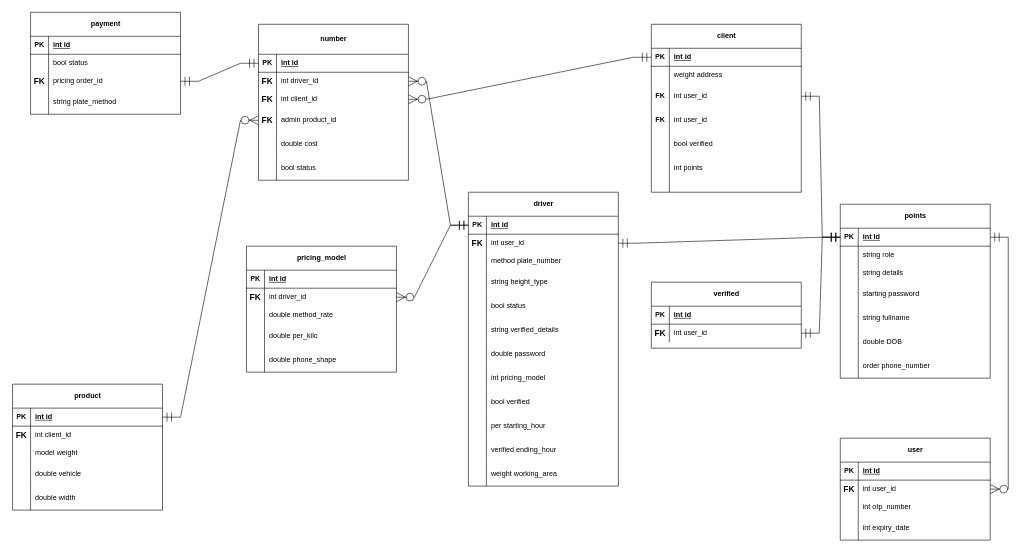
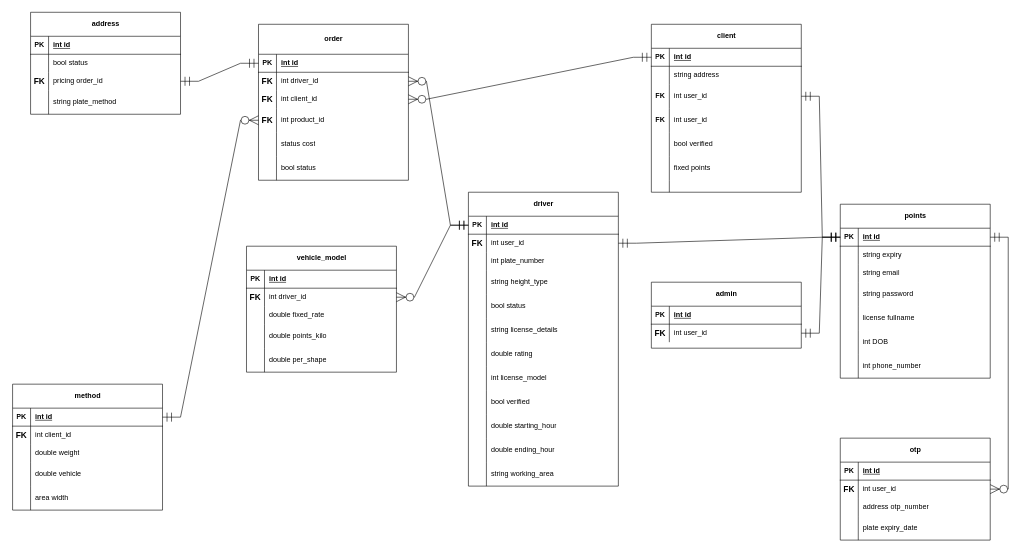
- <mxCell id="18" value="payment" style="shape=table;startSize=40;container=1;collapsible=1;childLayout=tableLayout;fixedRows=1;rowLines=0;fontStyle=1;align=center;resizeLast=1;html=1;" vertex="1" parent="1"><mxGeometry x="50" y="20" width="250" height="170" as="geometry"><mxRectangle x="320" y="50" width="120" height="30" as="alternateBounds" /></mxGeometry></mxCell>
+ <mxCell id="18" value="address" style="shape=table;startSize=40;container=1;collapsible=1;childLayout=tableLayout;fixedRows=1;rowLines=0;fontStyle=1;align=center;resizeLast=1;html=1;" vertex="1" parent="1"><mxGeometry x="50" y="20" width="250" height="170" as="geometry"><mxRectangle x="320" y="50" width="120" height="30" as="alternateBounds" /></mxGeometry></mxCell>
- <mxCell id="90" value="number" style="shape=table;startSize=50;container=1;collapsible=1;childLayout=tableLayout;fixedRows=1;rowLines=0;fontStyle=1;align=center;resizeLast=1;html=1;" vertex="1" parent="1"><mxGeometry x="430" y="40" width="250" height="260" as="geometry"><mxRectangle x="320" y="340" width="120" height="30" as="alternateBounds" /></mxGeometry></mxCell>
+ <mxCell id="90" value="order" style="shape=table;startSize=50;container=1;collapsible=1;childLayout=tableLayout;fixedRows=1;rowLines=0;fontStyle=1;align=center;resizeLast=1;html=1;" vertex="1" parent="1"><mxGeometry x="430" y="40" width="250" height="260" as="geometry"><mxRectangle x="320" y="340" width="120" height="30" as="alternateBounds" /></mxGeometry></mxCell>
- <mxCell id="37" value="weight address" style="shape=partialRectangle;connectable=0;fillColor=none;top=0;left=0;bottom=0;right=0;align=left;spacingLeft=6;overflow=hidden;whiteSpace=wrap;html=1;" vertex="1" parent="35"><mxGeometry x="30" width="220" height="30" as="geometry"><mxRectangle width="220" height="30" as="alternateBounds" /></mxGeometry></mxCell>
+ <mxCell id="37" value="string address" style="shape=partialRectangle;connectable=0;fillColor=none;top=0;left=0;bottom=0;right=0;align=left;spacingLeft=6;overflow=hidden;whiteSpace=wrap;html=1;" vertex="1" parent="35"><mxGeometry x="30" width="220" height="30" as="geometry"><mxRectangle width="220" height="30" as="alternateBounds" /></mxGeometry></mxCell>
- <mxCell id="102" value="admin product_id" style="shape=partialRectangle;connectable=0;fillColor=none;top=0;left=0;bottom=0;right=0;align=left;spacingLeft=6;overflow=hidden;whiteSpace=wrap;html=1;" vertex="1" parent="100"><mxGeometry x="30" width="220" height="40" as="geometry"><mxRectangle width="220" height="40" as="alternateBounds" /></mxGeometry></mxCell>
+ <mxCell id="102" value="int product_id" style="shape=partialRectangle;connectable=0;fillColor=none;top=0;left=0;bottom=0;right=0;align=left;spacingLeft=6;overflow=hidden;whiteSpace=wrap;html=1;" vertex="1" parent="100"><mxGeometry x="30" width="220" height="40" as="geometry"><mxRectangle width="220" height="40" as="alternateBounds" /></mxGeometry></mxCell>
- <mxCell id="105" value="double cost" style="shape=partialRectangle;connectable=0;fillColor=none;top=0;left=0;bottom=0;right=0;align=left;spacingLeft=6;overflow=hidden;whiteSpace=wrap;html=1;" vertex="1" parent="103"><mxGeometry x="30" width="220" height="40" as="geometry"><mxRectangle width="220" height="40" as="alternateBounds" /></mxGeometry></mxCell>
+ <mxCell id="105" value="status cost" style="shape=partialRectangle;connectable=0;fillColor=none;top=0;left=0;bottom=0;right=0;align=left;spacingLeft=6;overflow=hidden;whiteSpace=wrap;html=1;" vertex="1" parent="103"><mxGeometry x="30" width="220" height="40" as="geometry"><mxRectangle width="220" height="40" as="alternateBounds" /></mxGeometry></mxCell>
- <mxCell id="49" value="int points" style="shape=partialRectangle;connectable=0;fillColor=none;top=0;left=0;bottom=0;right=0;align=left;spacingLeft=6;overflow=hidden;whiteSpace=wrap;html=1;" vertex="1" parent="47"><mxGeometry x="30" width="220" height="40" as="geometry"><mxRectangle width="220" height="40" as="alternateBounds" /></mxGeometry></mxCell>
+ <mxCell id="49" value="fixed points" style="shape=partialRectangle;connectable=0;fillColor=none;top=0;left=0;bottom=0;right=0;align=left;spacingLeft=6;overflow=hidden;whiteSpace=wrap;html=1;" vertex="1" parent="47"><mxGeometry x="30" width="220" height="40" as="geometry"><mxRectangle width="220" height="40" as="alternateBounds" /></mxGeometry></mxCell>
- <mxCell id="122" value="string role" style="shape=partialRectangle;connectable=0;fillColor=none;top=0;left=0;bottom=0;right=0;align=left;spacingLeft=6;overflow=hidden;whiteSpace=wrap;html=1;" vertex="1" parent="120"><mxGeometry x="30" width="220" height="30" as="geometry"><mxRectangle width="220" height="30" as="alternateBounds" /></mxGeometry></mxCell>
+ <mxCell id="122" value="string expiry" style="shape=partialRectangle;connectable=0;fillColor=none;top=0;left=0;bottom=0;right=0;align=left;spacingLeft=6;overflow=hidden;whiteSpace=wrap;html=1;" vertex="1" parent="120"><mxGeometry x="30" width="220" height="30" as="geometry"><mxRectangle width="220" height="30" as="alternateBounds" /></mxGeometry></mxCell>
- <mxCell id="2" value="pricing_model" style="shape=table;startSize=40;container=1;collapsible=1;childLayout=tableLayout;fixedRows=1;rowLines=0;fontStyle=1;align=center;resizeLast=1;html=1;" vertex="1" parent="1"><mxGeometry x="410" y="410" width="250" height="210" as="geometry"><mxRectangle x="10" y="50" width="120" height="30" as="alternateBounds" /></mxGeometry></mxCell>
+ <mxCell id="2" value="vehicle_model" style="shape=table;startSize=40;container=1;collapsible=1;childLayout=tableLayout;fixedRows=1;rowLines=0;fontStyle=1;align=center;resizeLast=1;html=1;" vertex="1" parent="1"><mxGeometry x="410" y="410" width="250" height="210" as="geometry"><mxRectangle x="10" y="50" width="120" height="30" as="alternateBounds" /></mxGeometry></mxCell>
- <mxCell id="62" value="method plate_number" style="shape=partialRectangle;connectable=0;fillColor=none;top=0;left=0;bottom=0;right=0;align=left;spacingLeft=6;overflow=hidden;whiteSpace=wrap;html=1;" vertex="1" parent="60"><mxGeometry x="30" width="220" height="30" as="geometry"><mxRectangle width="220" height="30" as="alternateBounds" /></mxGeometry></mxCell>
+ <mxCell id="62" value="int plate_number" style="shape=partialRectangle;connectable=0;fillColor=none;top=0;left=0;bottom=0;right=0;align=left;spacingLeft=6;overflow=hidden;whiteSpace=wrap;html=1;" vertex="1" parent="60"><mxGeometry x="30" width="220" height="30" as="geometry"><mxRectangle width="220" height="30" as="alternateBounds" /></mxGeometry></mxCell>
- <mxCell id="125" value="string details" style="shape=partialRectangle;connectable=0;fillColor=none;top=0;left=0;bottom=0;right=0;align=left;spacingLeft=6;overflow=hidden;whiteSpace=wrap;html=1;" vertex="1" parent="123"><mxGeometry x="30" width="220" height="30" as="geometry"><mxRectangle width="220" height="30" as="alternateBounds" /></mxGeometry></mxCell>
+ <mxCell id="125" value="string email" style="shape=partialRectangle;connectable=0;fillColor=none;top=0;left=0;bottom=0;right=0;align=left;spacingLeft=6;overflow=hidden;whiteSpace=wrap;html=1;" vertex="1" parent="123"><mxGeometry x="30" width="220" height="30" as="geometry"><mxRectangle width="220" height="30" as="alternateBounds" /></mxGeometry></mxCell>
- <mxCell id="109" value="verified" style="shape=table;startSize=40;container=1;collapsible=1;childLayout=tableLayout;fixedRows=1;rowLines=0;fontStyle=1;align=center;resizeLast=1;html=1;" vertex="1" parent="1"><mxGeometry x="1085" y="470" width="250" height="110" as="geometry"><mxRectangle x="630" y="340" width="120" height="30" as="alternateBounds" /></mxGeometry></mxCell>
+ <mxCell id="109" value="admin" style="shape=table;startSize=40;container=1;collapsible=1;childLayout=tableLayout;fixedRows=1;rowLines=0;fontStyle=1;align=center;resizeLast=1;html=1;" vertex="1" parent="1"><mxGeometry x="1085" y="470" width="250" height="110" as="geometry"><mxRectangle x="630" y="340" width="120" height="30" as="alternateBounds" /></mxGeometry></mxCell>
- <mxCell id="128" value="starting password" style="shape=partialRectangle;connectable=0;fillColor=none;top=0;left=0;bottom=0;right=0;align=left;spacingLeft=6;overflow=hidden;whiteSpace=wrap;html=1;" vertex="1" parent="126"><mxGeometry x="30" width="220" height="40" as="geometry"><mxRectangle width="220" height="40" as="alternateBounds" /></mxGeometry></mxCell>
+ <mxCell id="128" value="string password" style="shape=partialRectangle;connectable=0;fillColor=none;top=0;left=0;bottom=0;right=0;align=left;spacingLeft=6;overflow=hidden;whiteSpace=wrap;html=1;" vertex="1" parent="126"><mxGeometry x="30" width="220" height="40" as="geometry"><mxRectangle width="220" height="40" as="alternateBounds" /></mxGeometry></mxCell>
- <mxCell id="11" value="double method_rate" style="shape=partialRectangle;connectable=0;fillColor=none;top=0;left=0;bottom=0;right=0;align=left;spacingLeft=6;overflow=hidden;whiteSpace=wrap;html=1;" vertex="1" parent="9"><mxGeometry x="30" width="220" height="30" as="geometry"><mxRectangle width="220" height="30" as="alternateBounds" /></mxGeometry></mxCell>
+ <mxCell id="11" value="double fixed_rate" style="shape=partialRectangle;connectable=0;fillColor=none;top=0;left=0;bottom=0;right=0;align=left;spacingLeft=6;overflow=hidden;whiteSpace=wrap;html=1;" vertex="1" parent="9"><mxGeometry x="30" width="220" height="30" as="geometry"><mxRectangle width="220" height="30" as="alternateBounds" /></mxGeometry></mxCell>
- <mxCell id="131" value="string fullname" style="shape=partialRectangle;connectable=0;fillColor=none;top=0;left=0;bottom=0;right=0;align=left;spacingLeft=6;overflow=hidden;whiteSpace=wrap;html=1;" vertex="1" parent="129"><mxGeometry x="30" width="220" height="40" as="geometry"><mxRectangle width="220" height="40" as="alternateBounds" /></mxGeometry></mxCell>
+ <mxCell id="131" value="license fullname" style="shape=partialRectangle;connectable=0;fillColor=none;top=0;left=0;bottom=0;right=0;align=left;spacingLeft=6;overflow=hidden;whiteSpace=wrap;html=1;" vertex="1" parent="129"><mxGeometry x="30" width="220" height="40" as="geometry"><mxRectangle width="220" height="40" as="alternateBounds" /></mxGeometry></mxCell>
- <mxCell id="71" value="string verified_details" style="shape=partialRectangle;connectable=0;fillColor=none;top=0;left=0;bottom=0;right=0;align=left;spacingLeft=6;overflow=hidden;whiteSpace=wrap;html=1;" vertex="1" parent="69"><mxGeometry x="30" width="220" height="40" as="geometry"><mxRectangle width="220" height="40" as="alternateBounds" /></mxGeometry></mxCell>
+ <mxCell id="71" value="string license_details" style="shape=partialRectangle;connectable=0;fillColor=none;top=0;left=0;bottom=0;right=0;align=left;spacingLeft=6;overflow=hidden;whiteSpace=wrap;html=1;" vertex="1" parent="69"><mxGeometry x="30" width="220" height="40" as="geometry"><mxRectangle width="220" height="40" as="alternateBounds" /></mxGeometry></mxCell>
- <mxCell id="14" value="double per_kilo" style="shape=partialRectangle;connectable=0;fillColor=none;top=0;left=0;bottom=0;right=0;align=left;spacingLeft=6;overflow=hidden;whiteSpace=wrap;html=1;" vertex="1" parent="12"><mxGeometry x="30" width="220" height="40" as="geometry"><mxRectangle width="220" height="40" as="alternateBounds" /></mxGeometry></mxCell>
+ <mxCell id="14" value="double points_kilo" style="shape=partialRectangle;connectable=0;fillColor=none;top=0;left=0;bottom=0;right=0;align=left;spacingLeft=6;overflow=hidden;whiteSpace=wrap;html=1;" vertex="1" parent="12"><mxGeometry x="30" width="220" height="40" as="geometry"><mxRectangle width="220" height="40" as="alternateBounds" /></mxGeometry></mxCell>
- <mxCell id="134" value="double DOB" style="shape=partialRectangle;connectable=0;fillColor=none;top=0;left=0;bottom=0;right=0;align=left;spacingLeft=6;overflow=hidden;whiteSpace=wrap;html=1;" vertex="1" parent="132"><mxGeometry x="30" width="220" height="40" as="geometry"><mxRectangle width="220" height="40" as="alternateBounds" /></mxGeometry></mxCell>
+ <mxCell id="134" value="int DOB" style="shape=partialRectangle;connectable=0;fillColor=none;top=0;left=0;bottom=0;right=0;align=left;spacingLeft=6;overflow=hidden;whiteSpace=wrap;html=1;" vertex="1" parent="132"><mxGeometry x="30" width="220" height="40" as="geometry"><mxRectangle width="220" height="40" as="alternateBounds" /></mxGeometry></mxCell>
- <mxCell id="74" value="double password" style="shape=partialRectangle;connectable=0;fillColor=none;top=0;left=0;bottom=0;right=0;align=left;spacingLeft=6;overflow=hidden;whiteSpace=wrap;html=1;" vertex="1" parent="72"><mxGeometry x="30" width="220" height="40" as="geometry"><mxRectangle width="220" height="40" as="alternateBounds" /></mxGeometry></mxCell>
+ <mxCell id="74" value="double rating" style="shape=partialRectangle;connectable=0;fillColor=none;top=0;left=0;bottom=0;right=0;align=left;spacingLeft=6;overflow=hidden;whiteSpace=wrap;html=1;" vertex="1" parent="72"><mxGeometry x="30" width="220" height="40" as="geometry"><mxRectangle width="220" height="40" as="alternateBounds" /></mxGeometry></mxCell>
- <mxCell id="17" value="double phone_shape" style="shape=partialRectangle;connectable=0;fillColor=none;top=0;left=0;bottom=0;right=0;align=left;spacingLeft=6;overflow=hidden;whiteSpace=wrap;html=1;" vertex="1" parent="15"><mxGeometry x="30" width="220" height="40" as="geometry"><mxRectangle width="220" height="40" as="alternateBounds" /></mxGeometry></mxCell>
+ <mxCell id="17" value="double per_shape" style="shape=partialRectangle;connectable=0;fillColor=none;top=0;left=0;bottom=0;right=0;align=left;spacingLeft=6;overflow=hidden;whiteSpace=wrap;html=1;" vertex="1" parent="15"><mxGeometry x="30" width="220" height="40" as="geometry"><mxRectangle width="220" height="40" as="alternateBounds" /></mxGeometry></mxCell>
- <mxCell id="137" value="order phone_number" style="shape=partialRectangle;connectable=0;fillColor=none;top=0;left=0;bottom=0;right=0;align=left;spacingLeft=6;overflow=hidden;whiteSpace=wrap;html=1;" vertex="1" parent="135"><mxGeometry x="30" width="220" height="40" as="geometry"><mxRectangle width="220" height="40" as="alternateBounds" /></mxGeometry></mxCell>
+ <mxCell id="137" value="int phone_number" style="shape=partialRectangle;connectable=0;fillColor=none;top=0;left=0;bottom=0;right=0;align=left;spacingLeft=6;overflow=hidden;whiteSpace=wrap;html=1;" vertex="1" parent="135"><mxGeometry x="30" width="220" height="40" as="geometry"><mxRectangle width="220" height="40" as="alternateBounds" /></mxGeometry></mxCell>
- <mxCell id="77" value="int pricing_model" style="shape=partialRectangle;connectable=0;fillColor=none;top=0;left=0;bottom=0;right=0;align=left;spacingLeft=6;overflow=hidden;whiteSpace=wrap;html=1;" vertex="1" parent="75"><mxGeometry x="30" width="220" height="40" as="geometry"><mxRectangle width="220" height="40" as="alternateBounds" /></mxGeometry></mxCell>
+ <mxCell id="77" value="int license_model" style="shape=partialRectangle;connectable=0;fillColor=none;top=0;left=0;bottom=0;right=0;align=left;spacingLeft=6;overflow=hidden;whiteSpace=wrap;html=1;" vertex="1" parent="75"><mxGeometry x="30" width="220" height="40" as="geometry"><mxRectangle width="220" height="40" as="alternateBounds" /></mxGeometry></mxCell>
- <mxCell id="138" value="product" style="shape=table;startSize=40;container=1;collapsible=1;childLayout=tableLayout;fixedRows=1;rowLines=0;fontStyle=1;align=center;resizeLast=1;html=1;" vertex="1" parent="1"><mxGeometry x="20" y="640" width="250" height="210" as="geometry"><mxRectangle x="330" y="630" width="120" height="30" as="alternateBounds" /></mxGeometry></mxCell>
+ <mxCell id="138" value="method" style="shape=table;startSize=40;container=1;collapsible=1;childLayout=tableLayout;fixedRows=1;rowLines=0;fontStyle=1;align=center;resizeLast=1;html=1;" vertex="1" parent="1"><mxGeometry x="20" y="640" width="250" height="210" as="geometry"><mxRectangle x="330" y="630" width="120" height="30" as="alternateBounds" /></mxGeometry></mxCell>
- <mxCell id="83" value="per starting_hour" style="shape=partialRectangle;connectable=0;fillColor=none;top=0;left=0;bottom=0;right=0;align=left;spacingLeft=6;overflow=hidden;whiteSpace=wrap;html=1;" vertex="1" parent="81"><mxGeometry x="30" width="220" height="40" as="geometry"><mxRectangle width="220" height="40" as="alternateBounds" /></mxGeometry></mxCell>
+ <mxCell id="83" value="double starting_hour" style="shape=partialRectangle;connectable=0;fillColor=none;top=0;left=0;bottom=0;right=0;align=left;spacingLeft=6;overflow=hidden;whiteSpace=wrap;html=1;" vertex="1" parent="81"><mxGeometry x="30" width="220" height="40" as="geometry"><mxRectangle width="220" height="40" as="alternateBounds" /></mxGeometry></mxCell>
- <mxCell id="86" value="verified ending_hour" style="shape=partialRectangle;connectable=0;fillColor=none;top=0;left=0;bottom=0;right=0;align=left;spacingLeft=6;overflow=hidden;whiteSpace=wrap;html=1;" vertex="1" parent="84"><mxGeometry x="30" width="220" height="40" as="geometry"><mxRectangle width="220" height="40" as="alternateBounds" /></mxGeometry></mxCell>
+ <mxCell id="86" value="double ending_hour" style="shape=partialRectangle;connectable=0;fillColor=none;top=0;left=0;bottom=0;right=0;align=left;spacingLeft=6;overflow=hidden;whiteSpace=wrap;html=1;" vertex="1" parent="84"><mxGeometry x="30" width="220" height="40" as="geometry"><mxRectangle width="220" height="40" as="alternateBounds" /></mxGeometry></mxCell>
- <mxCell id="154" value="user" style="shape=table;startSize=40;container=1;collapsible=1;childLayout=tableLayout;fixedRows=1;rowLines=0;fontStyle=1;align=center;resizeLast=1;html=1;" vertex="1" parent="1"><mxGeometry x="1400" y="730" width="250" height="170" as="geometry"><mxRectangle x="630" y="535" width="120" height="30" as="alternateBounds" /></mxGeometry></mxCell>
+ <mxCell id="154" value="otp" style="shape=table;startSize=40;container=1;collapsible=1;childLayout=tableLayout;fixedRows=1;rowLines=0;fontStyle=1;align=center;resizeLast=1;html=1;" vertex="1" parent="1"><mxGeometry x="1400" y="730" width="250" height="170" as="geometry"><mxRectangle x="630" y="535" width="120" height="30" as="alternateBounds" /></mxGeometry></mxCell>
- <mxCell id="147" value="model weight" style="shape=partialRectangle;connectable=0;fillColor=none;top=0;left=0;bottom=0;right=0;align=left;spacingLeft=6;overflow=hidden;whiteSpace=wrap;html=1;" vertex="1" parent="145"><mxGeometry x="30" width="220" height="30" as="geometry"><mxRectangle width="220" height="30" as="alternateBounds" /></mxGeometry></mxCell>
+ <mxCell id="147" value="double weight" style="shape=partialRectangle;connectable=0;fillColor=none;top=0;left=0;bottom=0;right=0;align=left;spacingLeft=6;overflow=hidden;whiteSpace=wrap;html=1;" vertex="1" parent="145"><mxGeometry x="30" width="220" height="30" as="geometry"><mxRectangle width="220" height="30" as="alternateBounds" /></mxGeometry></mxCell>
- <mxCell id="89" value="weight working_area" style="shape=partialRectangle;connectable=0;fillColor=none;top=0;left=0;bottom=0;right=0;align=left;spacingLeft=6;overflow=hidden;whiteSpace=wrap;html=1;" vertex="1" parent="87"><mxGeometry x="30" width="220" height="40" as="geometry"><mxRectangle width="220" height="40" as="alternateBounds" /></mxGeometry></mxCell>
+ <mxCell id="89" value="string working_area" style="shape=partialRectangle;connectable=0;fillColor=none;top=0;left=0;bottom=0;right=0;align=left;spacingLeft=6;overflow=hidden;whiteSpace=wrap;html=1;" vertex="1" parent="87"><mxGeometry x="30" width="220" height="40" as="geometry"><mxRectangle width="220" height="40" as="alternateBounds" /></mxGeometry></mxCell>
- <mxCell id="153" value="double width" style="shape=partialRectangle;connectable=0;fillColor=none;top=0;left=0;bottom=0;right=0;align=left;spacingLeft=6;overflow=hidden;whiteSpace=wrap;html=1;" vertex="1" parent="151"><mxGeometry x="30" width="220" height="40" as="geometry"><mxRectangle width="220" height="40" as="alternateBounds" /></mxGeometry></mxCell>
+ <mxCell id="153" value="area width" style="shape=partialRectangle;connectable=0;fillColor=none;top=0;left=0;bottom=0;right=0;align=left;spacingLeft=6;overflow=hidden;whiteSpace=wrap;html=1;" vertex="1" parent="151"><mxGeometry x="30" width="220" height="40" as="geometry"><mxRectangle width="220" height="40" as="alternateBounds" /></mxGeometry></mxCell>
- <mxCell id="163" value="int otp_number" style="shape=partialRectangle;connectable=0;fillColor=none;top=0;left=0;bottom=0;right=0;align=left;spacingLeft=6;overflow=hidden;whiteSpace=wrap;html=1;" vertex="1" parent="161"><mxGeometry x="30" width="220" height="30" as="geometry"><mxRectangle width="220" height="30" as="alternateBounds" /></mxGeometry></mxCell>
+ <mxCell id="163" value="address otp_number" style="shape=partialRectangle;connectable=0;fillColor=none;top=0;left=0;bottom=0;right=0;align=left;spacingLeft=6;overflow=hidden;whiteSpace=wrap;html=1;" vertex="1" parent="161"><mxGeometry x="30" width="220" height="30" as="geometry"><mxRectangle width="220" height="30" as="alternateBounds" /></mxGeometry></mxCell>
- <mxCell id="166" value="int expiry_date" style="shape=partialRectangle;connectable=0;fillColor=none;top=0;left=0;bottom=0;right=0;align=left;spacingLeft=6;overflow=hidden;whiteSpace=wrap;html=1;" vertex="1" parent="164"><mxGeometry x="30" width="220" height="40" as="geometry"><mxRectangle width="220" height="40" as="alternateBounds" /></mxGeometry></mxCell>
+ <mxCell id="166" value="plate expiry_date" style="shape=partialRectangle;connectable=0;fillColor=none;top=0;left=0;bottom=0;right=0;align=left;spacingLeft=6;overflow=hidden;whiteSpace=wrap;html=1;" vertex="1" parent="164"><mxGeometry x="30" width="220" height="40" as="geometry"><mxRectangle width="220" height="40" as="alternateBounds" /></mxGeometry></mxCell>
